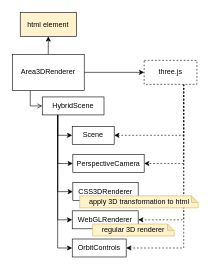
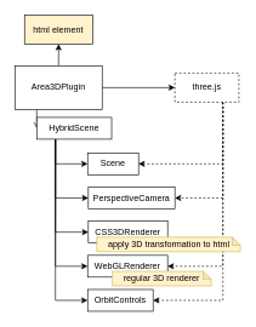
- <mxCell id="5" value="Area3DRenderer" style="rounded=0;whiteSpace=wrap;html=1;" parent="1" vertex="1"><mxGeometry x="20" y="90" width="120" height="60" as="geometry" /></mxCell>
+ <mxCell id="5" value="Area3DPlugin" style="rounded=0;whiteSpace=wrap;html=1;" parent="1" vertex="1"><mxGeometry x="20" y="90" width="120" height="60" as="geometry" /></mxCell>
- <mxCell id="17" value="HybridScene" style="rounded=0;whiteSpace=wrap;html=1;" vertex="1" parent="1"><mxGeometry x="70" y="161" width="103" height="30" as="geometry" /></mxCell>
+ <mxCell id="17" value="HybridScene" style="rounded=0;whiteSpace=wrap;html=1;" vertex="1" parent="1"><mxGeometry x="50" y="161" width="103" height="30" as="geometry" /></mxCell>
